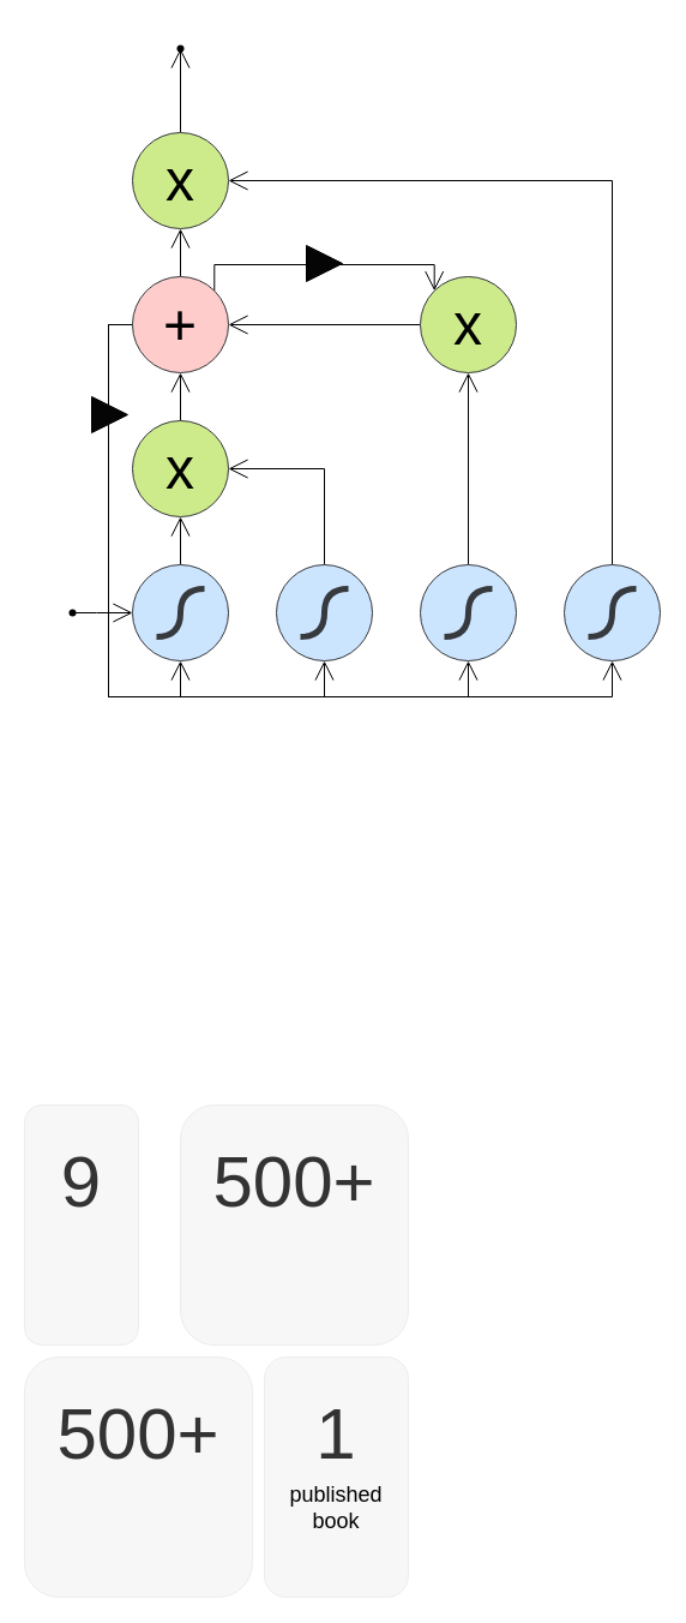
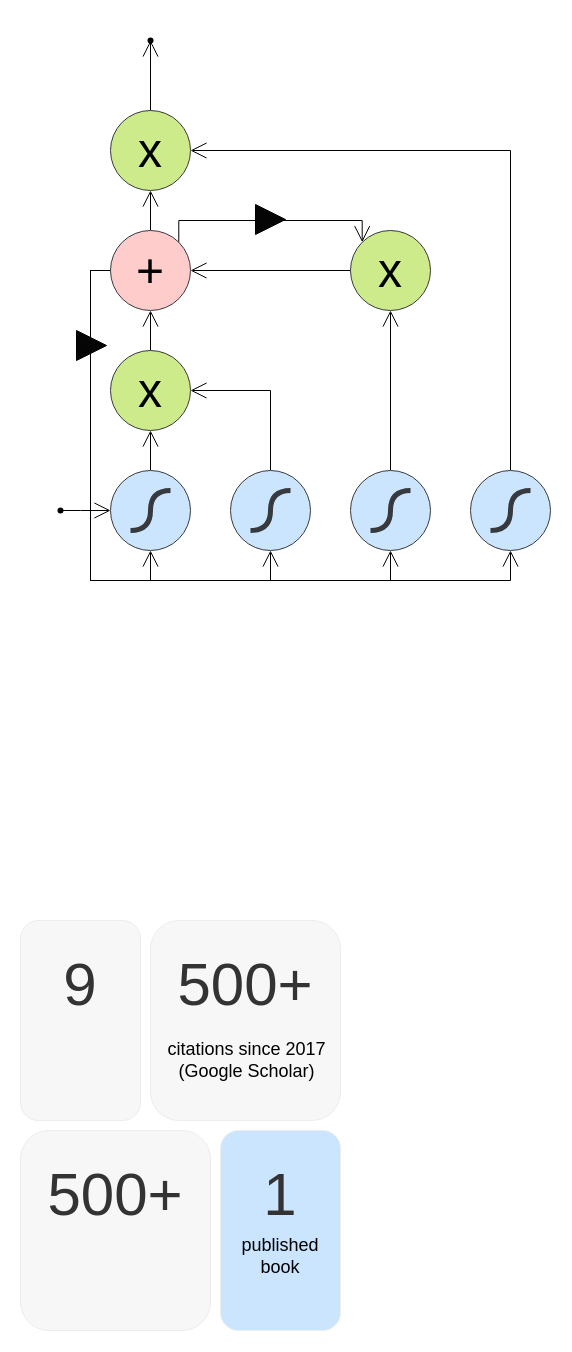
- <mxCell id="32" value="&lt;div style=&quot;font-size: 60px;&quot;&gt;9&lt;/div&gt;&lt;div style=&quot;font-size: 60px;&quot;&gt;&lt;br style=&quot;font-size: 60px;&quot;&gt;&lt;/div&gt;" style="rounded=1;whiteSpace=wrap;html=1;fontSize=60;fillColor=#F7F7F7;strokeColor=#EDEDED;fontColor=#333333;glass=0;shadow=0;" vertex="1" parent="1"><mxGeometry x="20" y="920" width="95" height="200" as="geometry" /></mxCell>
+ <mxCell id="32" value="&lt;div style=&quot;font-size: 60px;&quot;&gt;9&lt;/div&gt;&lt;div style=&quot;font-size: 60px;&quot;&gt;&lt;br style=&quot;font-size: 60px;&quot;&gt;&lt;/div&gt;" style="rounded=1;whiteSpace=wrap;html=1;fontSize=60;fillColor=#F7F7F7;strokeColor=#EDEDED;fontColor=#333333;glass=0;shadow=0;" vertex="1" parent="1"><mxGeometry x="20" y="920" width="120" height="200" as="geometry" /></mxCell>
+ <mxCell id="34" value="citations since 2017 (Google Scholar)" style="text;html=1;strokeColor=none;fillColor=none;spacing=5;spacingTop=-20;whiteSpace=wrap;overflow=hidden;rounded=0;shadow=0;glass=0;fontSize=18;align=center;" vertex="1" parent="1"><mxGeometry x="153" y="1049" width="187" height="51" as="geometry" /></mxCell>
- <mxCell id="36" value="&lt;div&gt;1&lt;/div&gt;&lt;div&gt;&lt;br&gt;&lt;/div&gt;" style="rounded=1;whiteSpace=wrap;html=1;fontSize=60;fillColor=#F7F7F7;strokeColor=#EDEDED;fontColor=#333333;glass=0;shadow=0;" vertex="1" parent="1"><mxGeometry x="220" y="1130" width="120" height="200" as="geometry" /></mxCell>
+ <mxCell id="36" value="&lt;div&gt;1&lt;/div&gt;&lt;div&gt;&lt;br&gt;&lt;/div&gt;" style="rounded=1;whiteSpace=wrap;html=1;fontSize=60;fillColor=#cce5ff;strokeColor=#EDEDED;fontColor=#333333;glass=0;shadow=0;" vertex="1" parent="1"><mxGeometry x="220" y="1130" width="120" height="200" as="geometry" /></mxCell>
